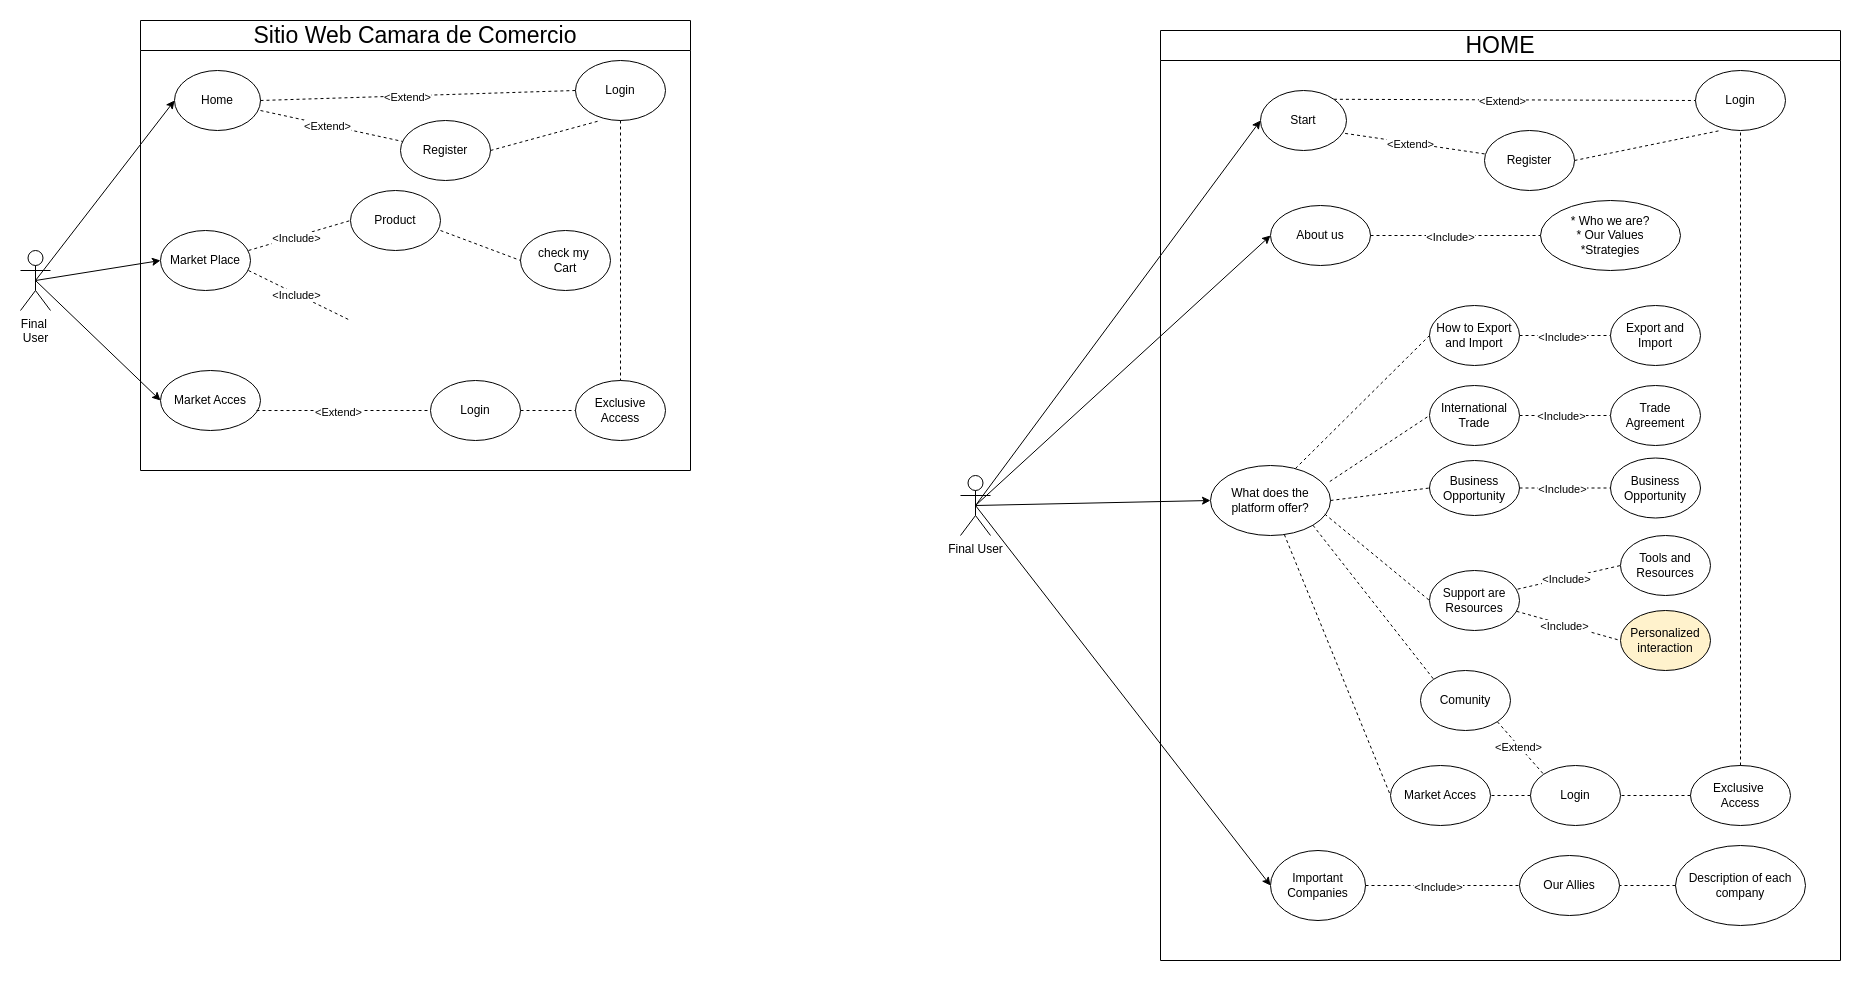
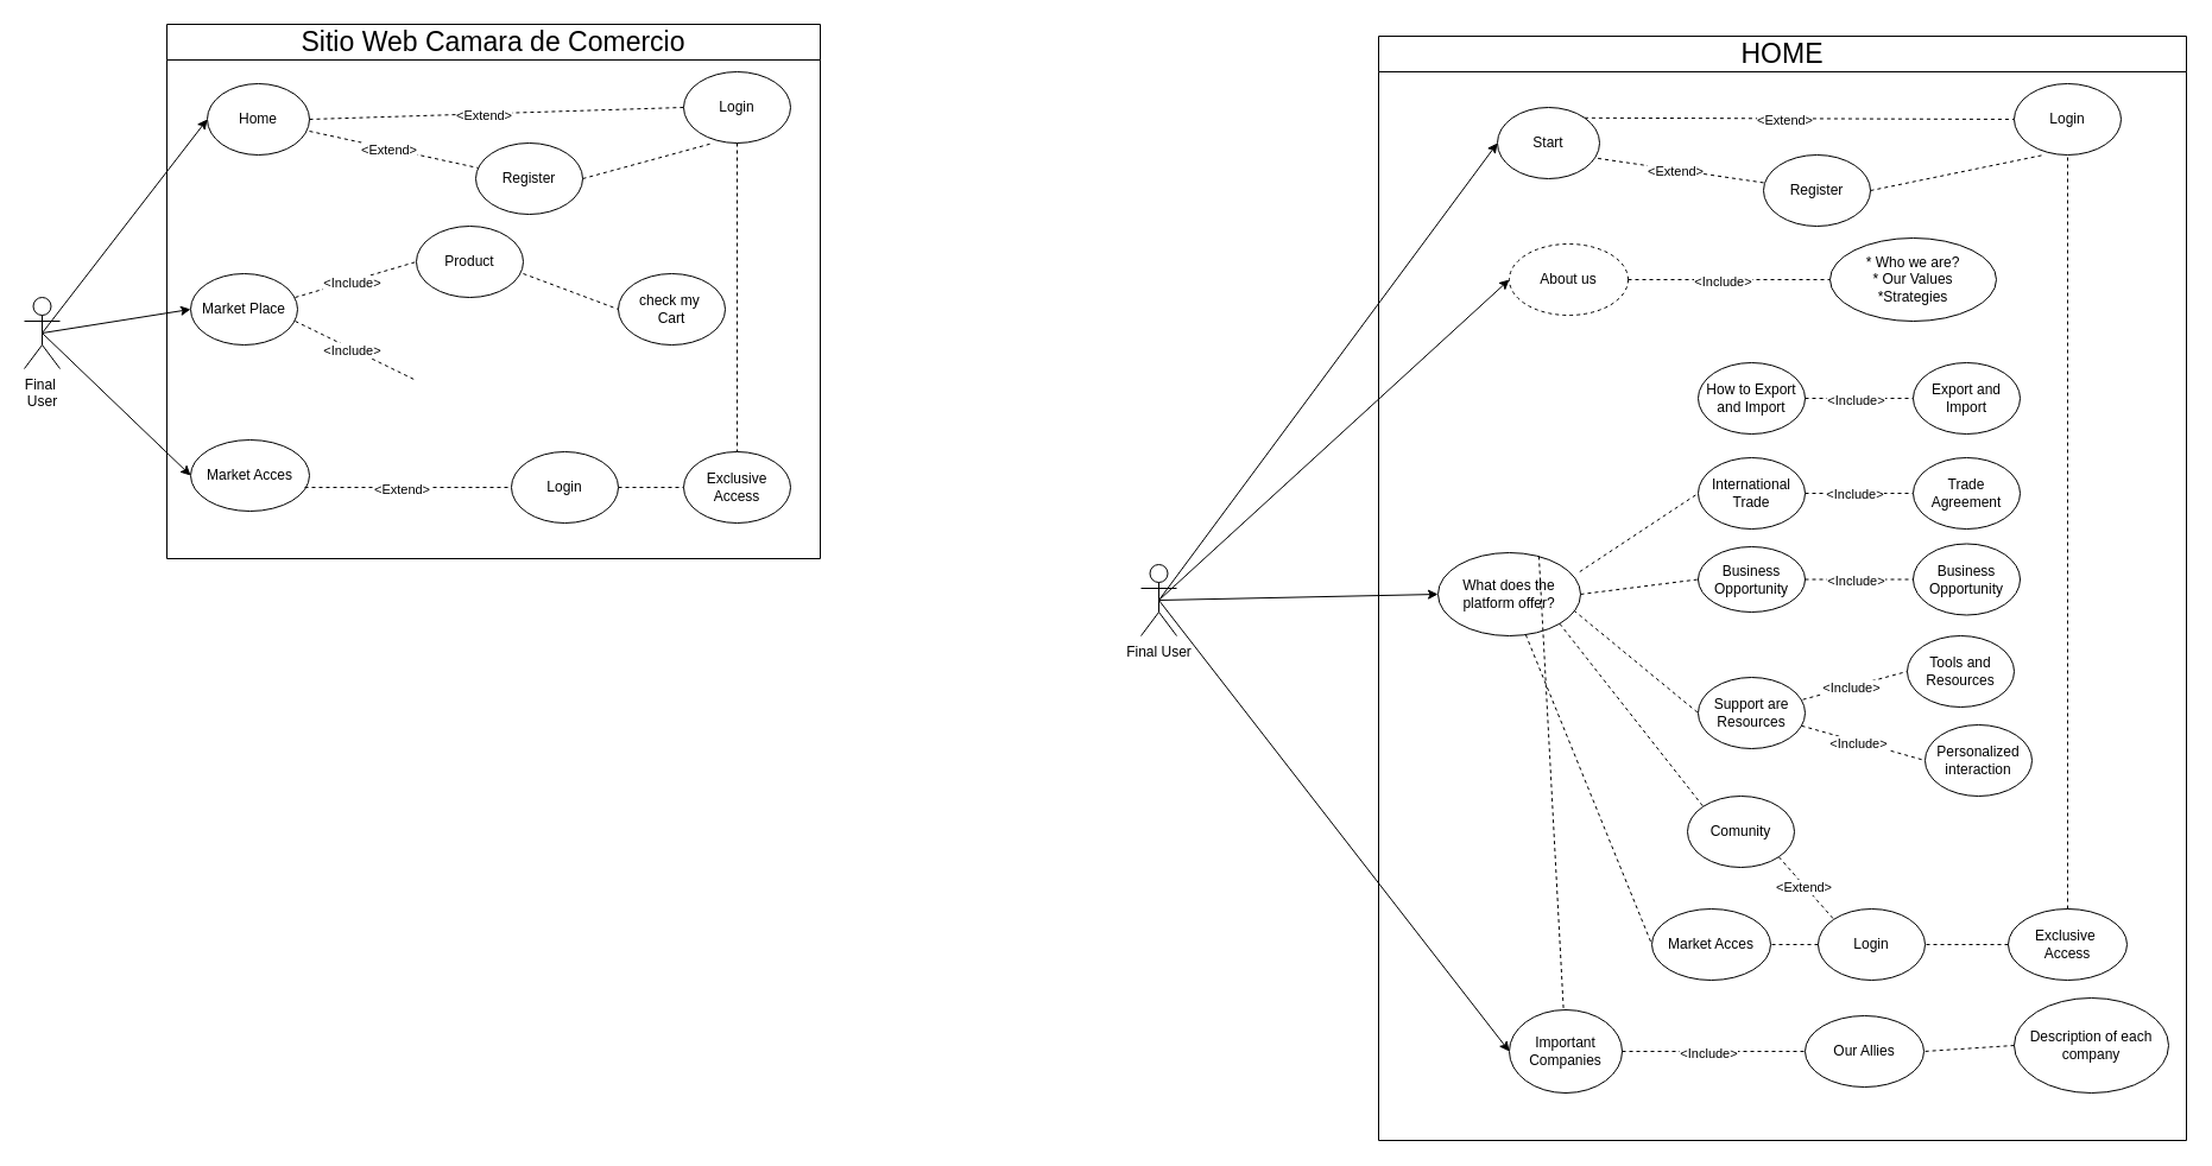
- <mxCell id="31" value="About us" style="ellipse;whiteSpace=wrap;html=1;" parent="30" vertex="1"><mxGeometry x="110" y="175" width="100" height="60" as="geometry" /></mxCell>
+ <mxCell id="31" value="About us" style="ellipse;whiteSpace=wrap;html=1;dashed=1;" parent="30" vertex="1"><mxGeometry x="110" y="175" width="100" height="60" as="geometry" /></mxCell>
- <mxCell id="57" value="" style="endArrow=none;dashed=1;html=1;rounded=0;exitX=0.708;exitY=0.043;exitDx=0;exitDy=0;exitPerimeter=0;entryX=0;entryY=0.5;entryDx=0;entryDy=0;" parent="30" source="33" target="49" edge="1"><mxGeometry width="50" height="50" relative="1" as="geometry"><mxPoint x="151" y="434" as="sourcePoint" /><mxPoint x="250" y="360" as="targetPoint" /></mxGeometry></mxCell>
+ <mxCell id="57" value="" style="endArrow=none;dashed=1;html=1;rounded=0;exitX=0.708;exitY=0.043;exitDx=0;exitDy=0;exitPerimeter=0;" parent="30" source="33" target="78" edge="1"><mxGeometry width="50" height="50" relative="1" as="geometry"><mxPoint x="151" y="434" as="sourcePoint" /><mxPoint x="250" y="360" as="targetPoint" /></mxGeometry></mxCell>
- <mxCell id="70" value="Tools and Resources" style="ellipse;whiteSpace=wrap;html=1;" vertex="1" parent="30"><mxGeometry x="460" y="505" width="90" height="60" as="geometry" /></mxCell>
+ <mxCell id="70" value="Tools and Resources" style="ellipse;whiteSpace=wrap;html=1;" vertex="1" parent="30"><mxGeometry x="445" y="505" width="90" height="60" as="geometry" /></mxCell>
- <mxCell id="75" value="Personalized interaction" style="ellipse;whiteSpace=wrap;html=1;fillColor=#fff2cc;" vertex="1" parent="30"><mxGeometry x="460" y="580" width="90" height="60" as="geometry" /></mxCell>
+ <mxCell id="75" value="Personalized interaction" style="ellipse;whiteSpace=wrap;html=1;" vertex="1" parent="30"><mxGeometry x="460" y="580" width="90" height="60" as="geometry" /></mxCell>
- <mxCell id="80" value="Description of each company" style="ellipse;whiteSpace=wrap;html=1;" vertex="1" parent="30"><mxGeometry x="515" y="815" width="130" height="80" as="geometry" /></mxCell>
+ <mxCell id="80" value="Description of each company" style="ellipse;whiteSpace=wrap;html=1;" vertex="1" parent="30"><mxGeometry x="535" y="810" width="130" height="80" as="geometry" /></mxCell>
